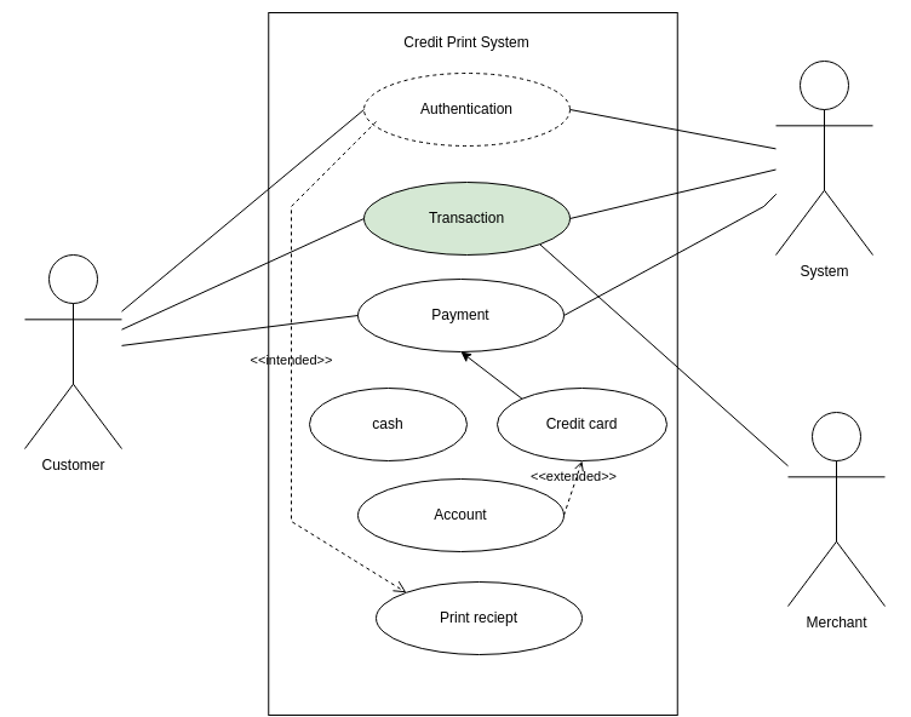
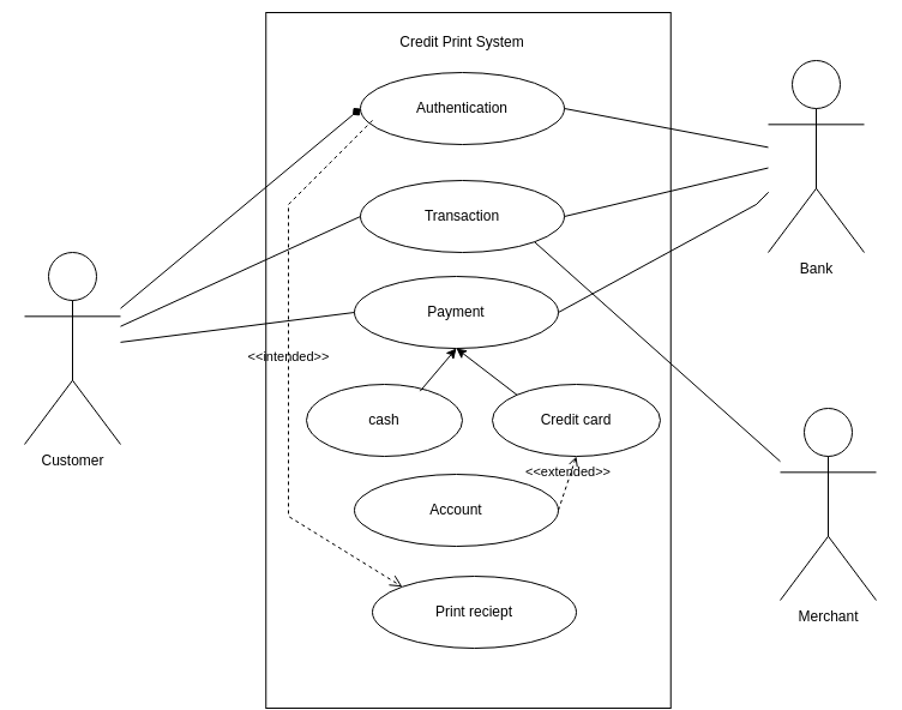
- <mxCell id="3" value="Authentication" style="ellipse;whiteSpace=wrap;html=1;dashed=1;" vertex="1" parent="1"><mxGeometry x="300" y="60" width="170" height="60" as="geometry" /></mxCell>
+ <mxCell id="3" value="Authentication" style="ellipse;whiteSpace=wrap;html=1;" vertex="1" parent="1"><mxGeometry x="300" y="60" width="170" height="60" as="geometry" /></mxCell>
- <mxCell id="14" value="" style="endArrow=none;html=1;rounded=0;entryX=0;entryY=0.5;entryDx=0;entryDy=0;" edge="1" parent="1" source="11" target="3"><mxGeometry width="50" height="50" relative="1" as="geometry"><mxPoint x="130" y="250" as="sourcePoint" /><mxPoint x="560" y="200" as="targetPoint" /></mxGeometry></mxCell>
+ <mxCell id="14" value="" style="endArrow=diamond;html=1;rounded=0;entryX=0;entryY=0.5;entryDx=0;entryDy=0;" edge="1" parent="1" source="11" target="3"><mxGeometry width="50" height="50" relative="1" as="geometry"><mxPoint x="130" y="250" as="sourcePoint" /><mxPoint x="560" y="200" as="targetPoint" /></mxGeometry></mxCell>
- <mxCell id="8" value="Transaction" style="ellipse;whiteSpace=wrap;html=1;fillColor=#d5e8d4;" vertex="1" parent="1"><mxGeometry x="300" y="150" width="170" height="60" as="geometry" /></mxCell>
+ <mxCell id="8" value="Transaction" style="ellipse;whiteSpace=wrap;html=1;" vertex="1" parent="1"><mxGeometry x="300" y="150" width="170" height="60" as="geometry" /></mxCell>
- <mxCell id="12" value="System" style="shape=umlActor;verticalLabelPosition=bottom;verticalAlign=top;html=1;outlineConnect=0;" vertex="1" parent="1"><mxGeometry x="640" y="50" width="80" height="160" as="geometry" /></mxCell>
+ <mxCell id="12" value="Bank" style="shape=umlActor;verticalLabelPosition=bottom;verticalAlign=top;html=1;outlineConnect=0;" vertex="1" parent="1"><mxGeometry x="640" y="50" width="80" height="160" as="geometry" /></mxCell>
+ <mxCell id="21" value="" style="endArrow=classic;html=1;rounded=0;exitX=0.729;exitY=0.094;exitDx=0;exitDy=0;entryX=0.5;entryY=1;entryDx=0;entryDy=0;exitPerimeter=0;" edge="1" parent="1" source="5" target="4"><mxGeometry width="50" height="50" relative="1" as="geometry"><mxPoint x="340" y="470" as="sourcePoint" /><mxPoint x="390" y="420" as="targetPoint" /></mxGeometry></mxCell>
